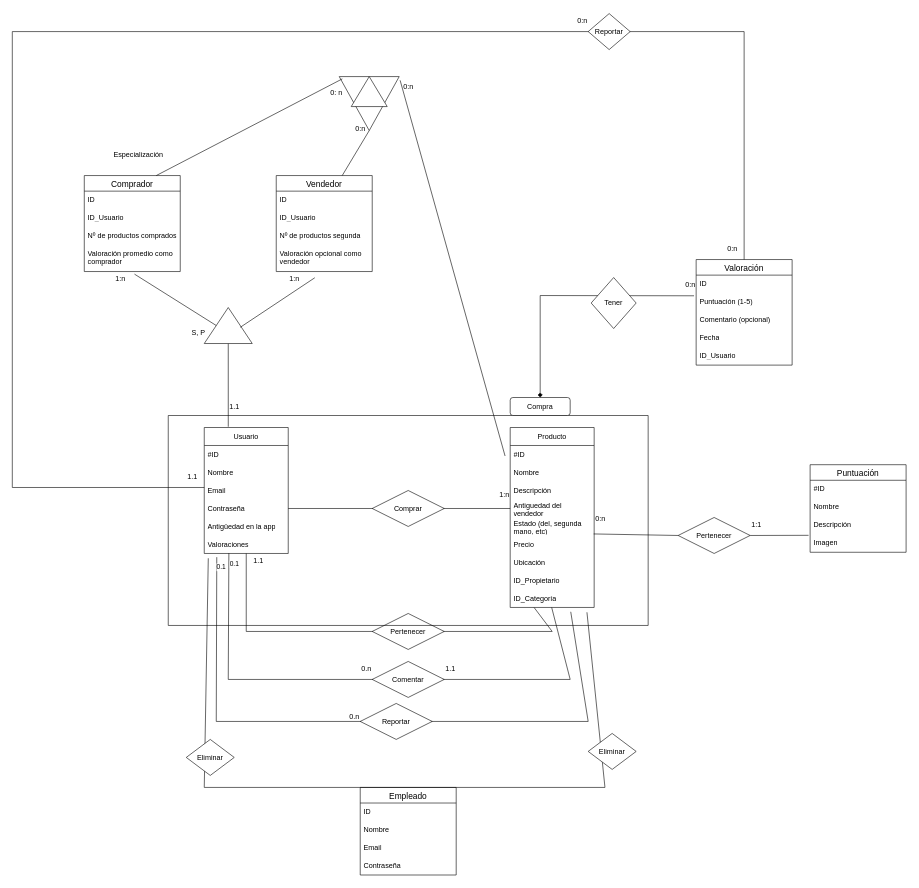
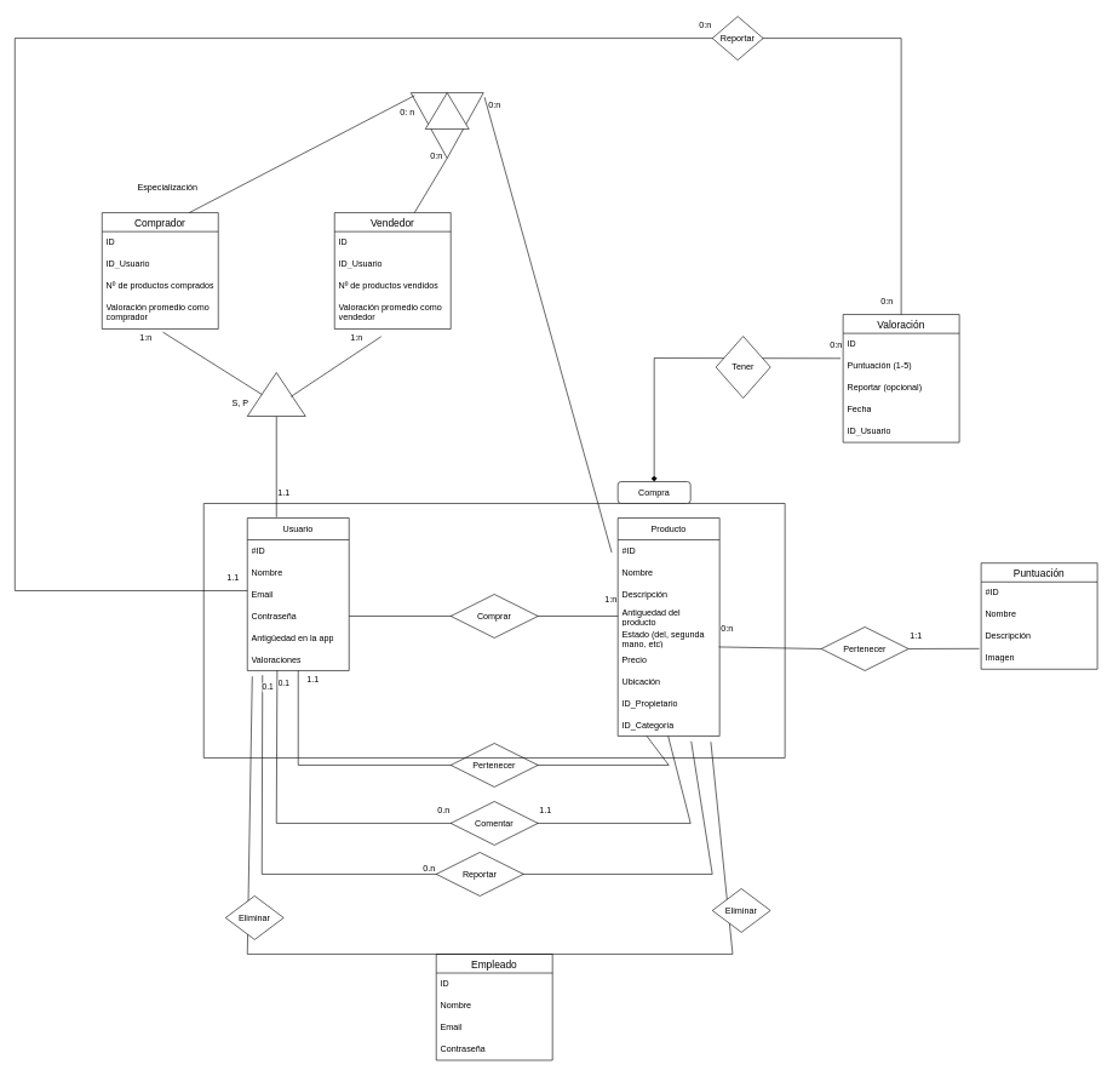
- <mxCell id="66" value="Nº de productos segunda" style="text;strokeColor=none;fillColor=none;spacingLeft=4;spacingRight=4;overflow=hidden;rotatable=0;points=[[0,0.5],[1,0.5]];portConstraint=eastwest;fontSize=12;whiteSpace=wrap;html=1;" parent="63" vertex="1"><mxGeometry y="86" width="160" height="30" as="geometry" /></mxCell>
+ <mxCell id="66" value="Nº de productos vendidos" style="text;strokeColor=none;fillColor=none;spacingLeft=4;spacingRight=4;overflow=hidden;rotatable=0;points=[[0,0.5],[1,0.5]];portConstraint=eastwest;fontSize=12;whiteSpace=wrap;html=1;" parent="63" vertex="1"><mxGeometry y="86" width="160" height="30" as="geometry" /></mxCell>
- <mxCell id="67" value="Valoración opcional como vendedor" style="text;strokeColor=none;fillColor=none;spacingLeft=4;spacingRight=4;overflow=hidden;rotatable=0;points=[[0,0.5],[1,0.5]];portConstraint=eastwest;fontSize=12;whiteSpace=wrap;html=1;" parent="63" vertex="1"><mxGeometry y="116" width="160" height="44" as="geometry" /></mxCell>
+ <mxCell id="67" value="Valoración promedio como vendedor" style="text;strokeColor=none;fillColor=none;spacingLeft=4;spacingRight=4;overflow=hidden;rotatable=0;points=[[0,0.5],[1,0.5]];portConstraint=eastwest;fontSize=12;whiteSpace=wrap;html=1;" parent="63" vertex="1"><mxGeometry y="116" width="160" height="44" as="geometry" /></mxCell>
- <mxCell id="23" value="Comentario (opcional)" style="text;strokeColor=none;fillColor=none;spacingLeft=4;spacingRight=4;overflow=hidden;rotatable=0;points=[[0,0.5],[1,0.5]];portConstraint=eastwest;fontSize=12;whiteSpace=wrap;html=1;" parent="20" vertex="1"><mxGeometry y="86" width="160" height="30" as="geometry" /></mxCell>
+ <mxCell id="23" value="Reportar (opcional)" style="text;strokeColor=none;fillColor=none;spacingLeft=4;spacingRight=4;overflow=hidden;rotatable=0;points=[[0,0.5],[1,0.5]];portConstraint=eastwest;fontSize=12;whiteSpace=wrap;html=1;" parent="20" vertex="1"><mxGeometry y="86" width="160" height="30" as="geometry" /></mxCell>
- <mxCell id="47" value="Antiguedad del vendedor" style="text;strokeColor=none;fillColor=none;align=left;verticalAlign=middle;spacingLeft=4;spacingRight=4;overflow=hidden;points=[[0,0.5],[1,0.5]];portConstraint=eastwest;rotatable=0;whiteSpace=wrap;html=1;" parent="43" vertex="1"><mxGeometry y="120" width="140" height="30" as="geometry" /></mxCell>
+ <mxCell id="47" value="Antiguedad del producto" style="text;strokeColor=none;fillColor=none;align=left;verticalAlign=middle;spacingLeft=4;spacingRight=4;overflow=hidden;points=[[0,0.5],[1,0.5]];portConstraint=eastwest;rotatable=0;whiteSpace=wrap;html=1;" parent="43" vertex="1"><mxGeometry y="120" width="140" height="30" as="geometry" /></mxCell>
